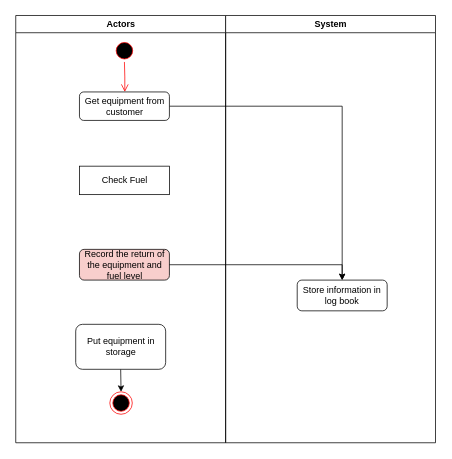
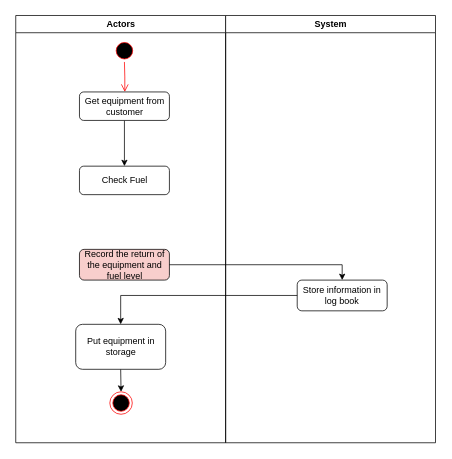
- <mxCell id="5" value="" style="edgeStyle=orthogonalEdgeStyle;rounded=0;orthogonalLoop=1;jettySize=auto;html=1;" edge="1" parent="2" source="6" target="13"><mxGeometry relative="1" as="geometry" /></mxCell>
+ <mxCell id="5" value="" style="edgeStyle=orthogonalEdgeStyle;rounded=0;orthogonalLoop=1;jettySize=auto;html=1;" edge="1" parent="2" source="6" target="7"><mxGeometry relative="1" as="geometry" /></mxCell>
- <mxCell id="7" value="Check Fuel" style="whiteSpace=wrap;html=1;rounded=0;" vertex="1" parent="2"><mxGeometry x="85" y="201" width="120" height="38" as="geometry" /></mxCell>
+ <mxCell id="7" value="Check Fuel" style="rounded=1;whiteSpace=wrap;html=1;" vertex="1" parent="2"><mxGeometry x="85" y="201" width="120" height="38" as="geometry" /></mxCell>
+ <mxCell id="15" value="" style="edgeStyle=orthogonalEdgeStyle;rounded=0;orthogonalLoop=1;jettySize=auto;html=1;" edge="1" parent="1" source="13" target="10"><mxGeometry relative="1" as="geometry" /></mxCell>
